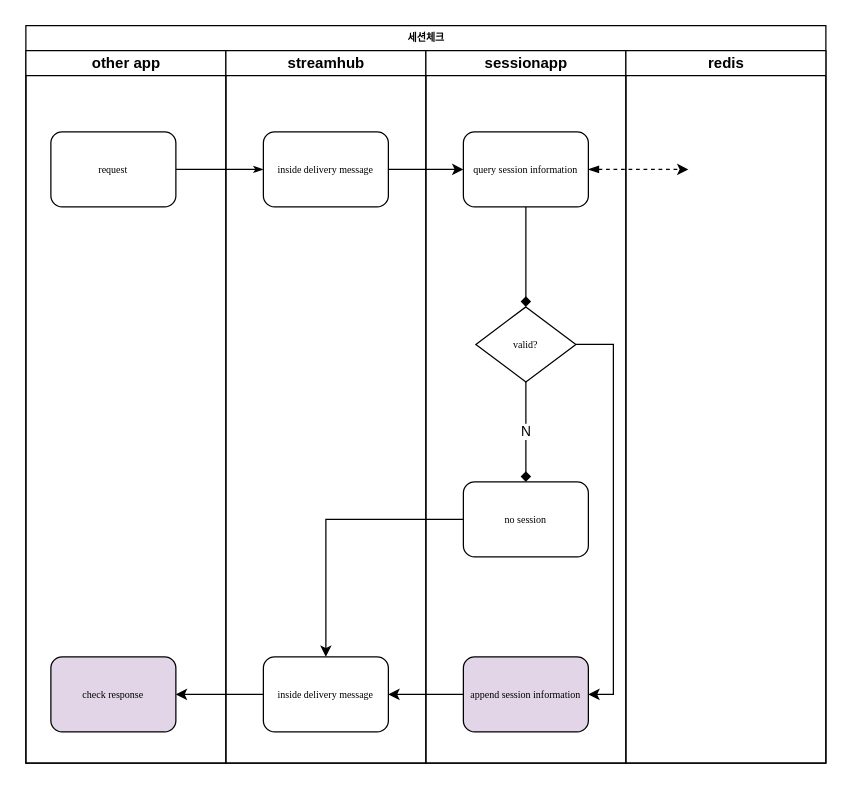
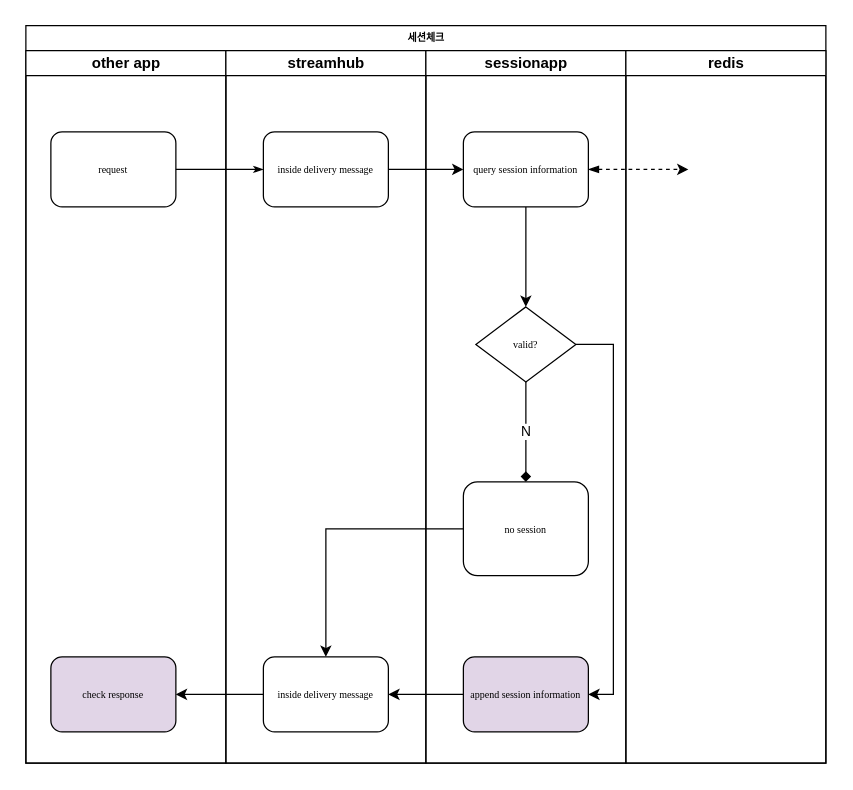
- <mxCell id="14" value="" style="edgeStyle=orthogonalEdgeStyle;rounded=0;orthogonalLoop=1;jettySize=auto;html=1;startArrow=none;startFill=0;endArrow=diamond;" edge="1" parent="10" source="15" target="13"><mxGeometry relative="1" as="geometry" /></mxCell>
+ <mxCell id="14" value="" style="edgeStyle=orthogonalEdgeStyle;rounded=0;orthogonalLoop=1;jettySize=auto;html=1;startArrow=none;startFill=0;" edge="1" parent="10" source="15" target="13"><mxGeometry relative="1" as="geometry" /></mxCell>
- <mxCell id="16" value="no session" style="rounded=1;whiteSpace=wrap;html=1;shadow=0;labelBackgroundColor=none;strokeColor=#000000;strokeWidth=1;fillColor=#ffffff;fontFamily=Verdana;fontSize=8;fontColor=#000000;align=center;" vertex="1" parent="10"><mxGeometry x="30" y="345" width="100" height="60" as="geometry" /></mxCell>
+ <mxCell id="16" value="no session" style="rounded=1;whiteSpace=wrap;html=1;shadow=0;labelBackgroundColor=none;strokeColor=#000000;strokeWidth=1;fillColor=#ffffff;fontFamily=Verdana;fontSize=8;fontColor=#000000;align=center;" vertex="1" parent="10"><mxGeometry x="30" y="345" width="100" height="75" as="geometry" /></mxCell>
